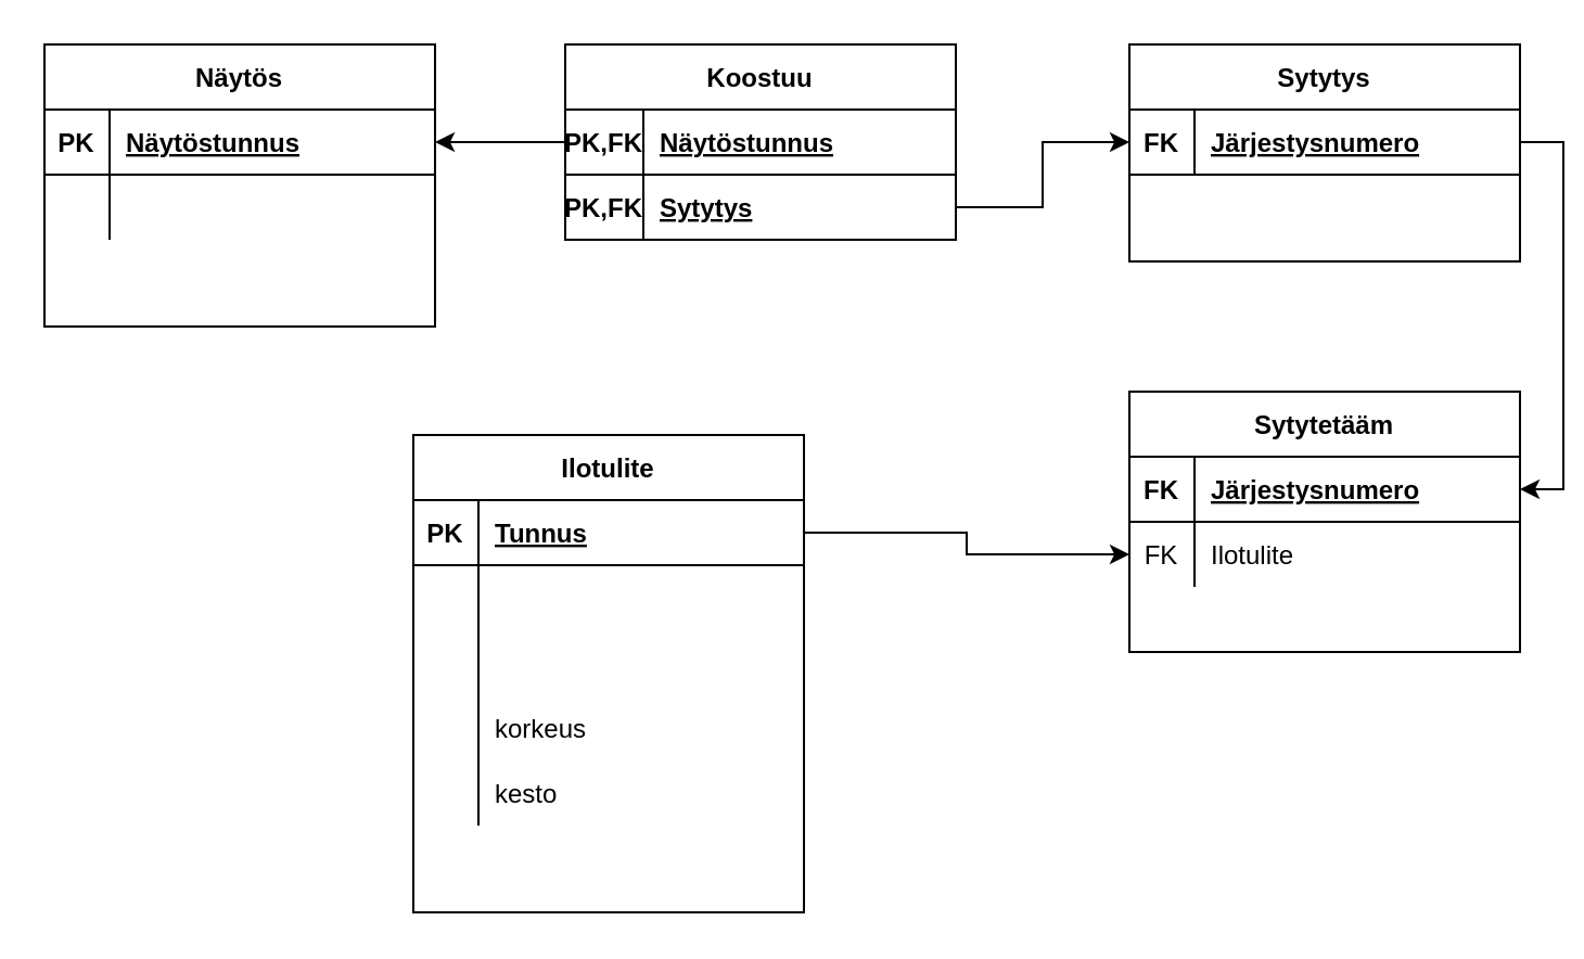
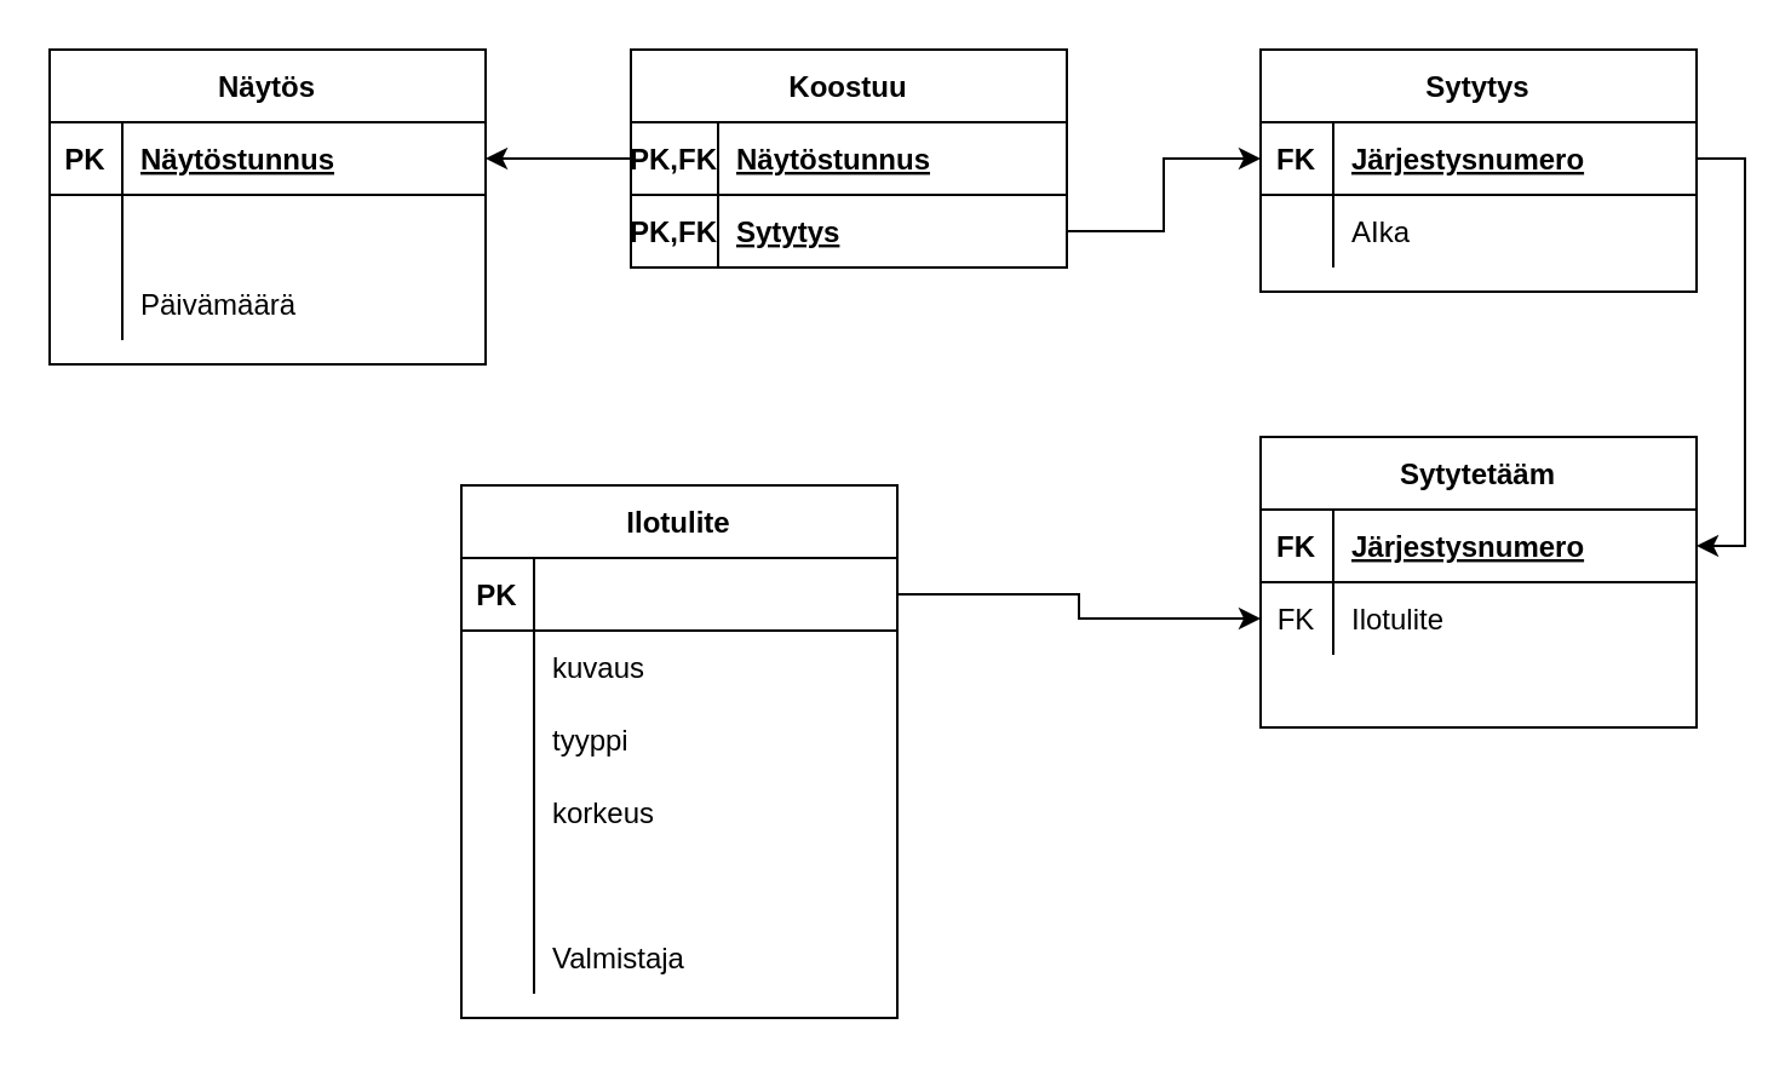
+ <mxCell id="25" value="AIka" style="shape=partialRectangle;connectable=0;fillColor=none;top=0;left=0;bottom=0;right=0;align=left;spacingLeft=6;overflow=hidden;" vertex="1" parent="23"><mxGeometry x="30" width="150" height="30" as="geometry" /></mxCell>
+ <mxCell id="11" value="Päivämäärä" style="shape=partialRectangle;connectable=0;fillColor=none;top=0;left=0;bottom=0;right=0;align=left;spacingLeft=6;overflow=hidden;" vertex="1" parent="9"><mxGeometry x="30" width="150" height="30" as="geometry" /></mxCell>
- <mxCell id="41" value="Tunnus" style="shape=partialRectangle;connectable=0;fillColor=none;top=0;left=0;bottom=0;right=0;align=left;spacingLeft=6;fontStyle=5;overflow=hidden;" vertex="1" parent="39"><mxGeometry x="30" width="150" height="30" as="geometry" /></mxCell>
+ <mxCell id="44" value="kuvaus" style="shape=partialRectangle;connectable=0;fillColor=none;top=0;left=0;bottom=0;right=0;align=left;spacingLeft=6;overflow=hidden;" vertex="1" parent="42"><mxGeometry x="30" width="150" height="30" as="geometry" /></mxCell>
+ <mxCell id="47" value="tyyppi" style="shape=partialRectangle;connectable=0;fillColor=none;top=0;left=0;bottom=0;right=0;align=left;spacingLeft=6;overflow=hidden;" vertex="1" parent="45"><mxGeometry x="30" width="150" height="30" as="geometry" /></mxCell>
- <mxCell id="53" value="kesto" style="shape=partialRectangle;connectable=0;fillColor=none;top=0;left=0;bottom=0;right=0;align=left;spacingLeft=6;overflow=hidden;" vertex="1" parent="51"><mxGeometry x="30" width="150" height="30" as="geometry" /></mxCell>
+ <mxCell id="56" value="Valmistaja" style="shape=partialRectangle;connectable=0;fillColor=none;top=0;left=0;bottom=0;right=0;align=left;spacingLeft=6;overflow=hidden;" vertex="1" parent="54"><mxGeometry x="30" width="150" height="30" as="geometry" /></mxCell>
